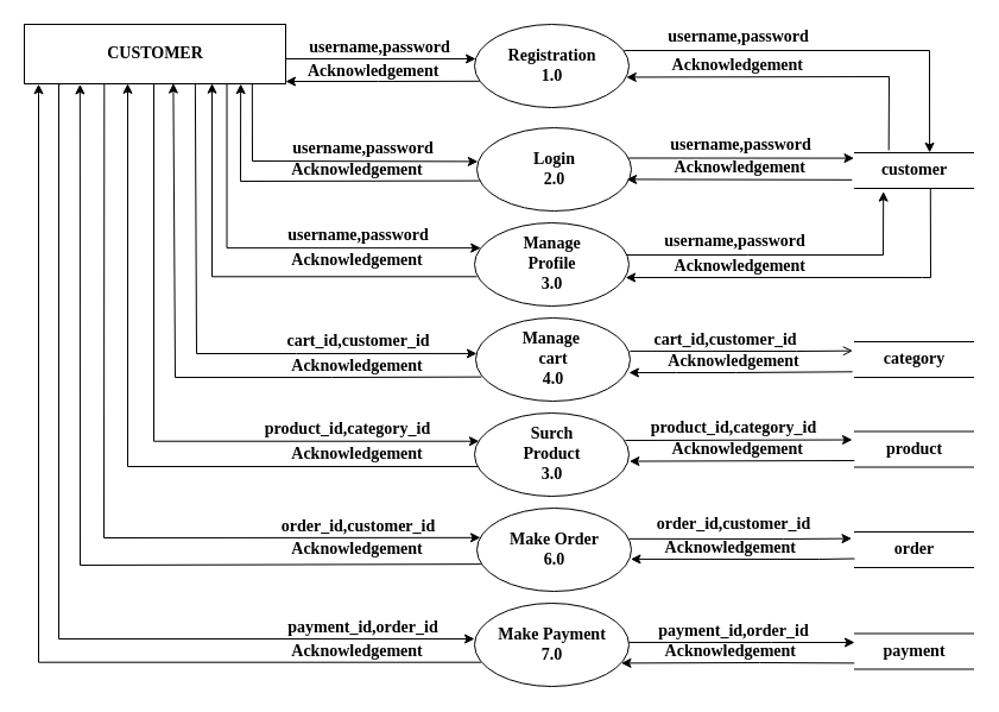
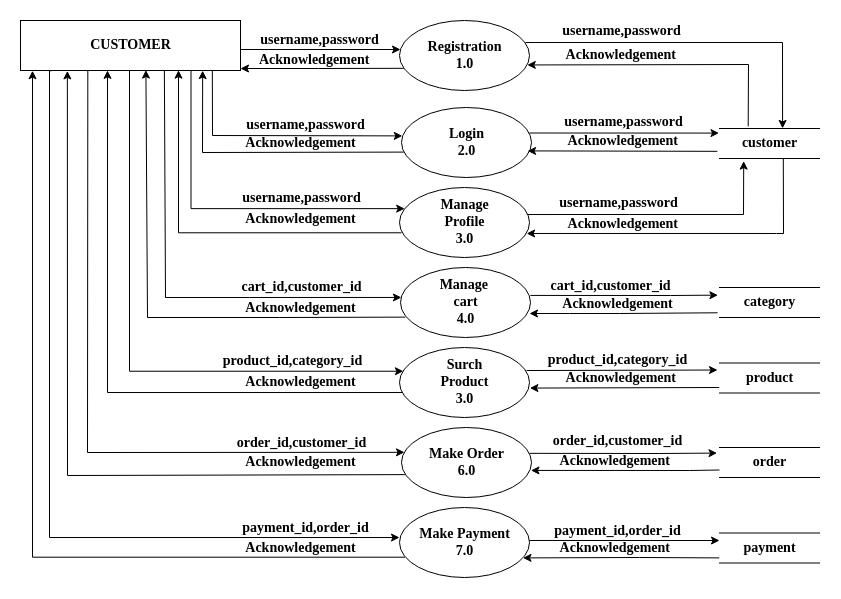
- <mxCell id="64" value="" style="endArrow=open;html=1;rounded=0;labelBackgroundColor=#000000;labelBorderColor=#000000;fontSize=14;fontColor=#000000;strokeColor=#000000;fontFamily=Times New Roman;entryX=-0.016;entryY=0.255;entryDx=0;entryDy=0;entryPerimeter=0;exitX=0.999;exitY=0.399;exitDx=0;exitDy=0;exitPerimeter=0;" parent="1" source="54" target="62" edge="1"><mxGeometry width="50" height="50" relative="1" as="geometry"><mxPoint x="539" y="295" as="sourcePoint" /><mxPoint x="710" y="295" as="targetPoint" /><Array as="points"><mxPoint x="670" y="295" /></Array></mxGeometry></mxCell>
+ <mxCell id="64" value="" style="endArrow=classic;html=1;rounded=0;labelBackgroundColor=#000000;labelBorderColor=#000000;fontSize=14;fontColor=#000000;strokeColor=#000000;fontFamily=Times New Roman;entryX=-0.016;entryY=0.255;entryDx=0;entryDy=0;entryPerimeter=0;exitX=0.999;exitY=0.399;exitDx=0;exitDy=0;exitPerimeter=0;" parent="1" source="54" target="62" edge="1"><mxGeometry width="50" height="50" relative="1" as="geometry"><mxPoint x="539" y="295" as="sourcePoint" /><mxPoint x="710" y="295" as="targetPoint" /><Array as="points"><mxPoint x="670" y="295" /></Array></mxGeometry></mxCell>
